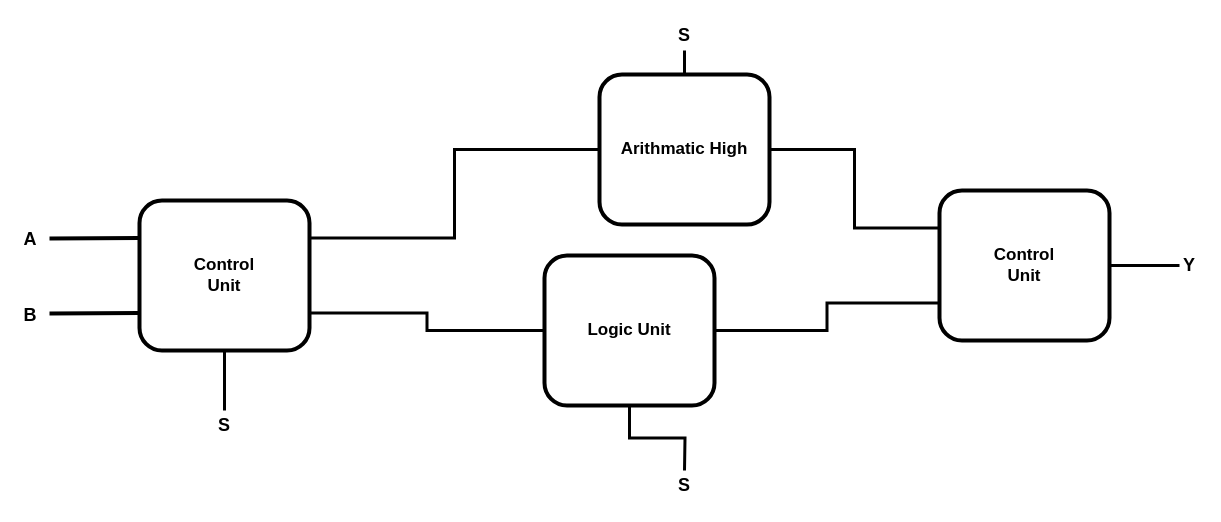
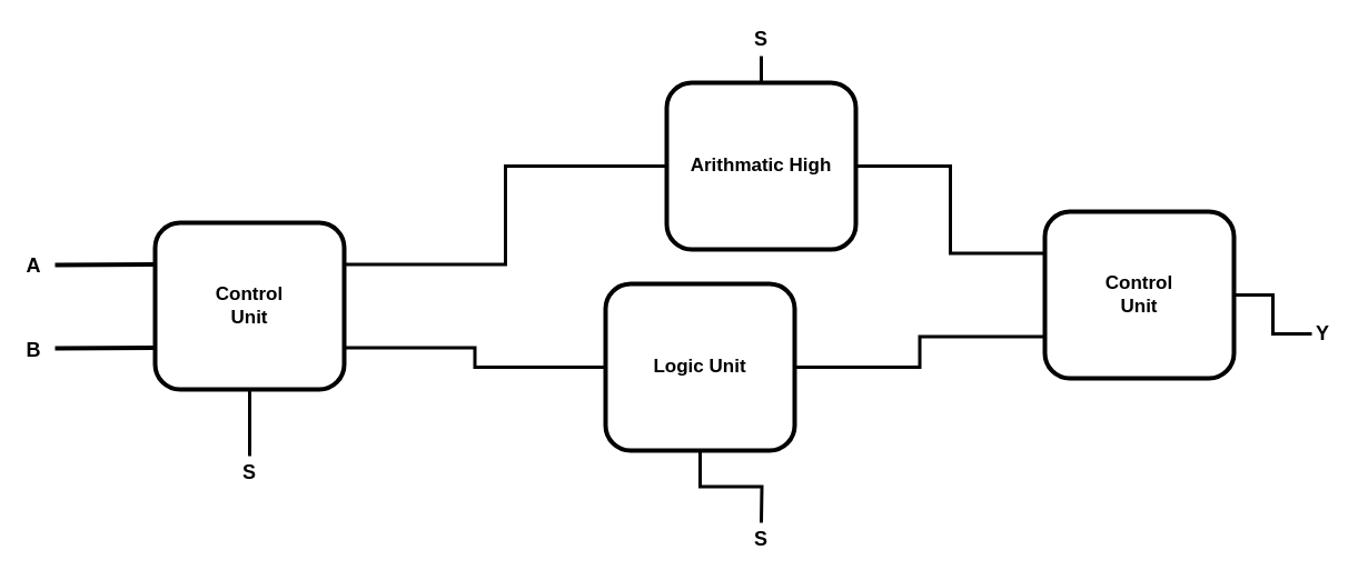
- <mxCell id="20" value="&lt;font style=&quot;font-size: 18px;&quot;&gt;&lt;b&gt;Y&lt;/b&gt;&lt;/font&gt;" style="text;html=1;align=center;verticalAlign=middle;whiteSpace=wrap;rounded=0;" vertex="1" parent="1"><mxGeometry x="1179" y="250" width="20" height="30" as="geometry" /></mxCell>
+ <mxCell id="20" value="&lt;font style=&quot;font-size: 18px;&quot;&gt;&lt;b&gt;Y&lt;/b&gt;&lt;/font&gt;" style="text;html=1;align=center;verticalAlign=middle;whiteSpace=wrap;rounded=0;" vertex="1" parent="1"><mxGeometry x="1179" y="285" width="20" height="30" as="geometry" /></mxCell>
